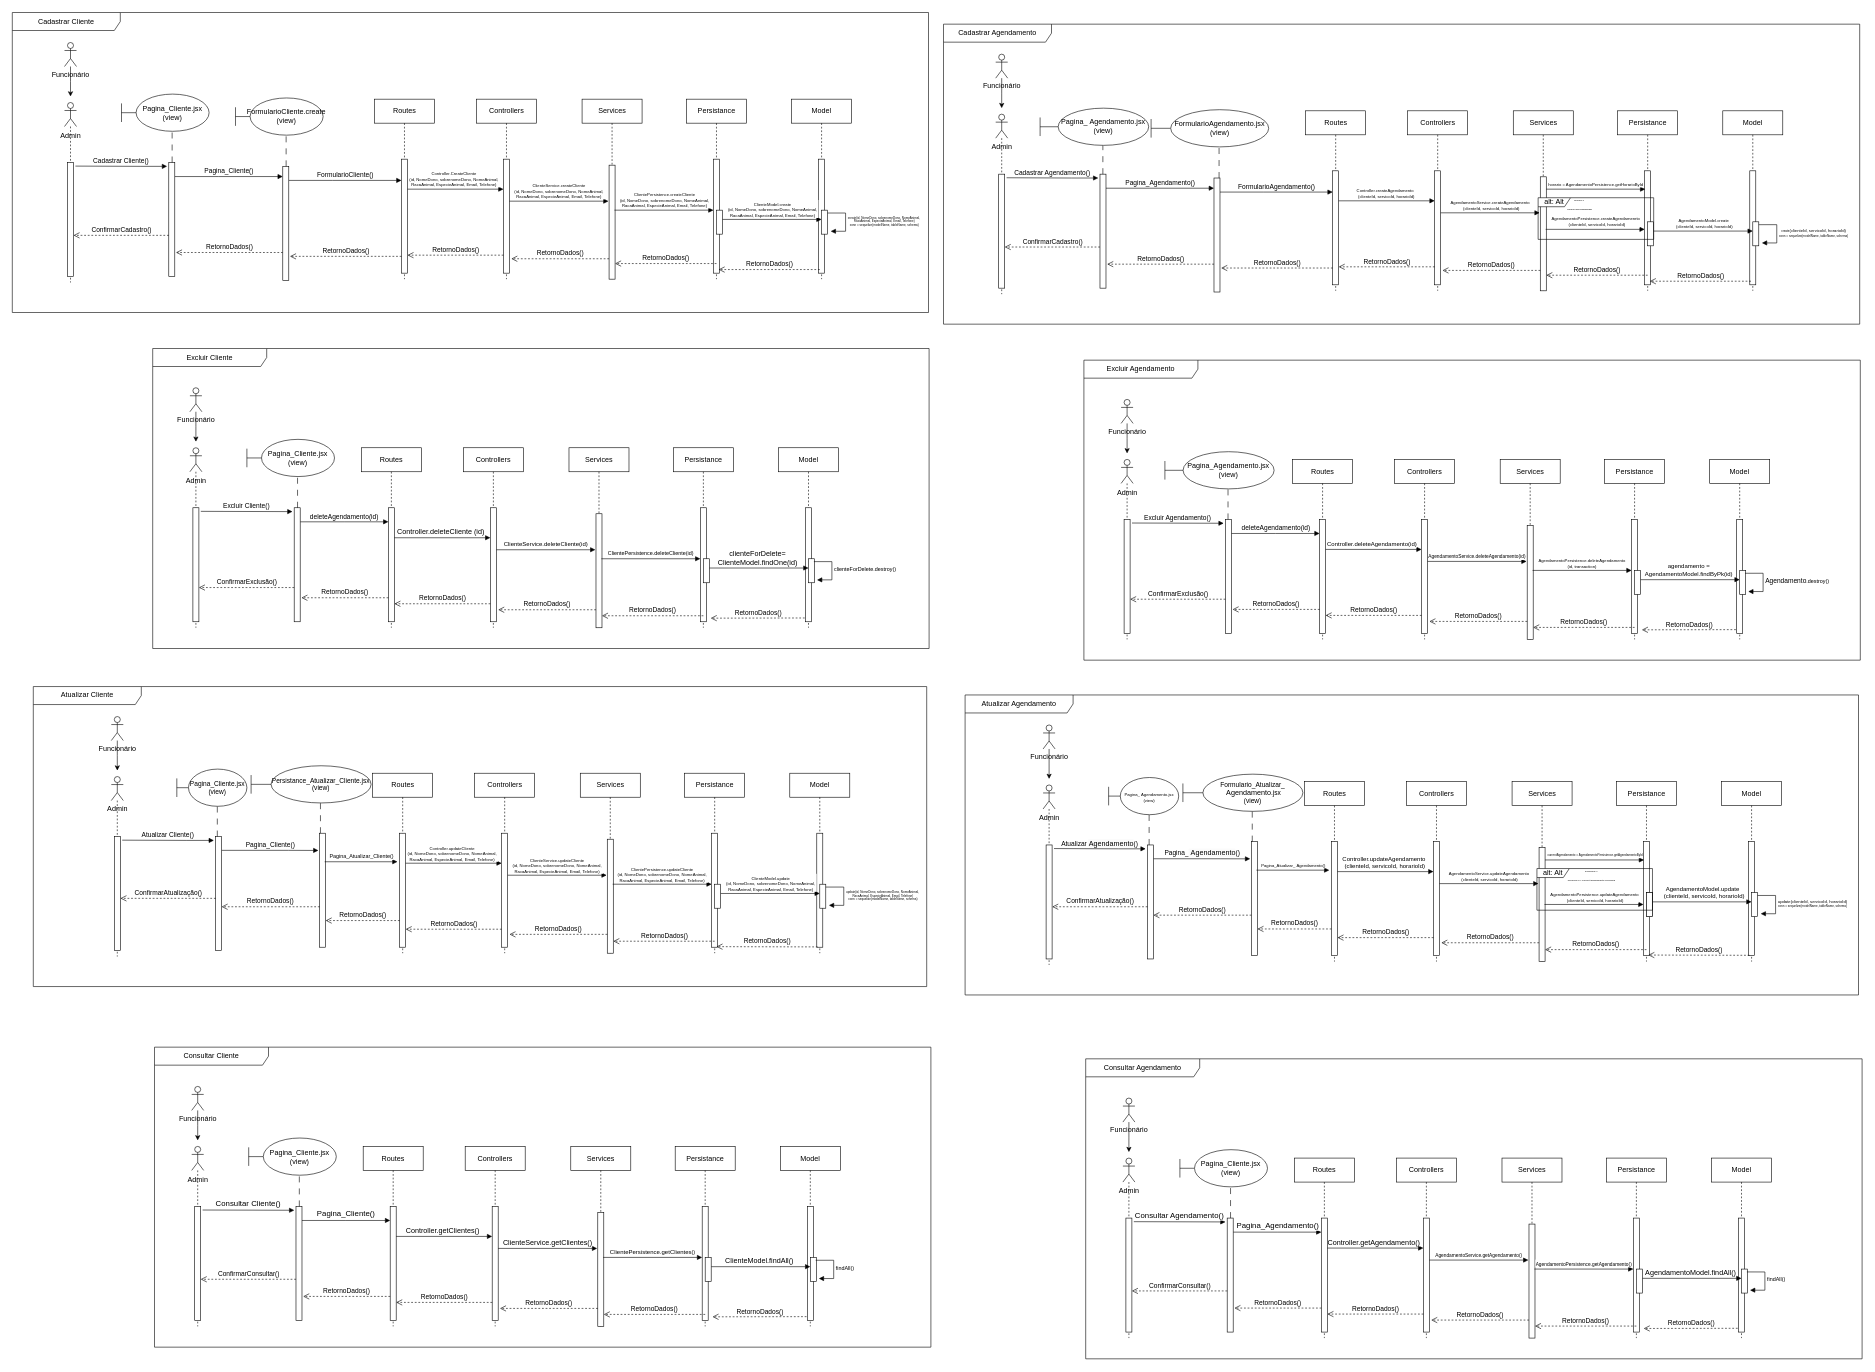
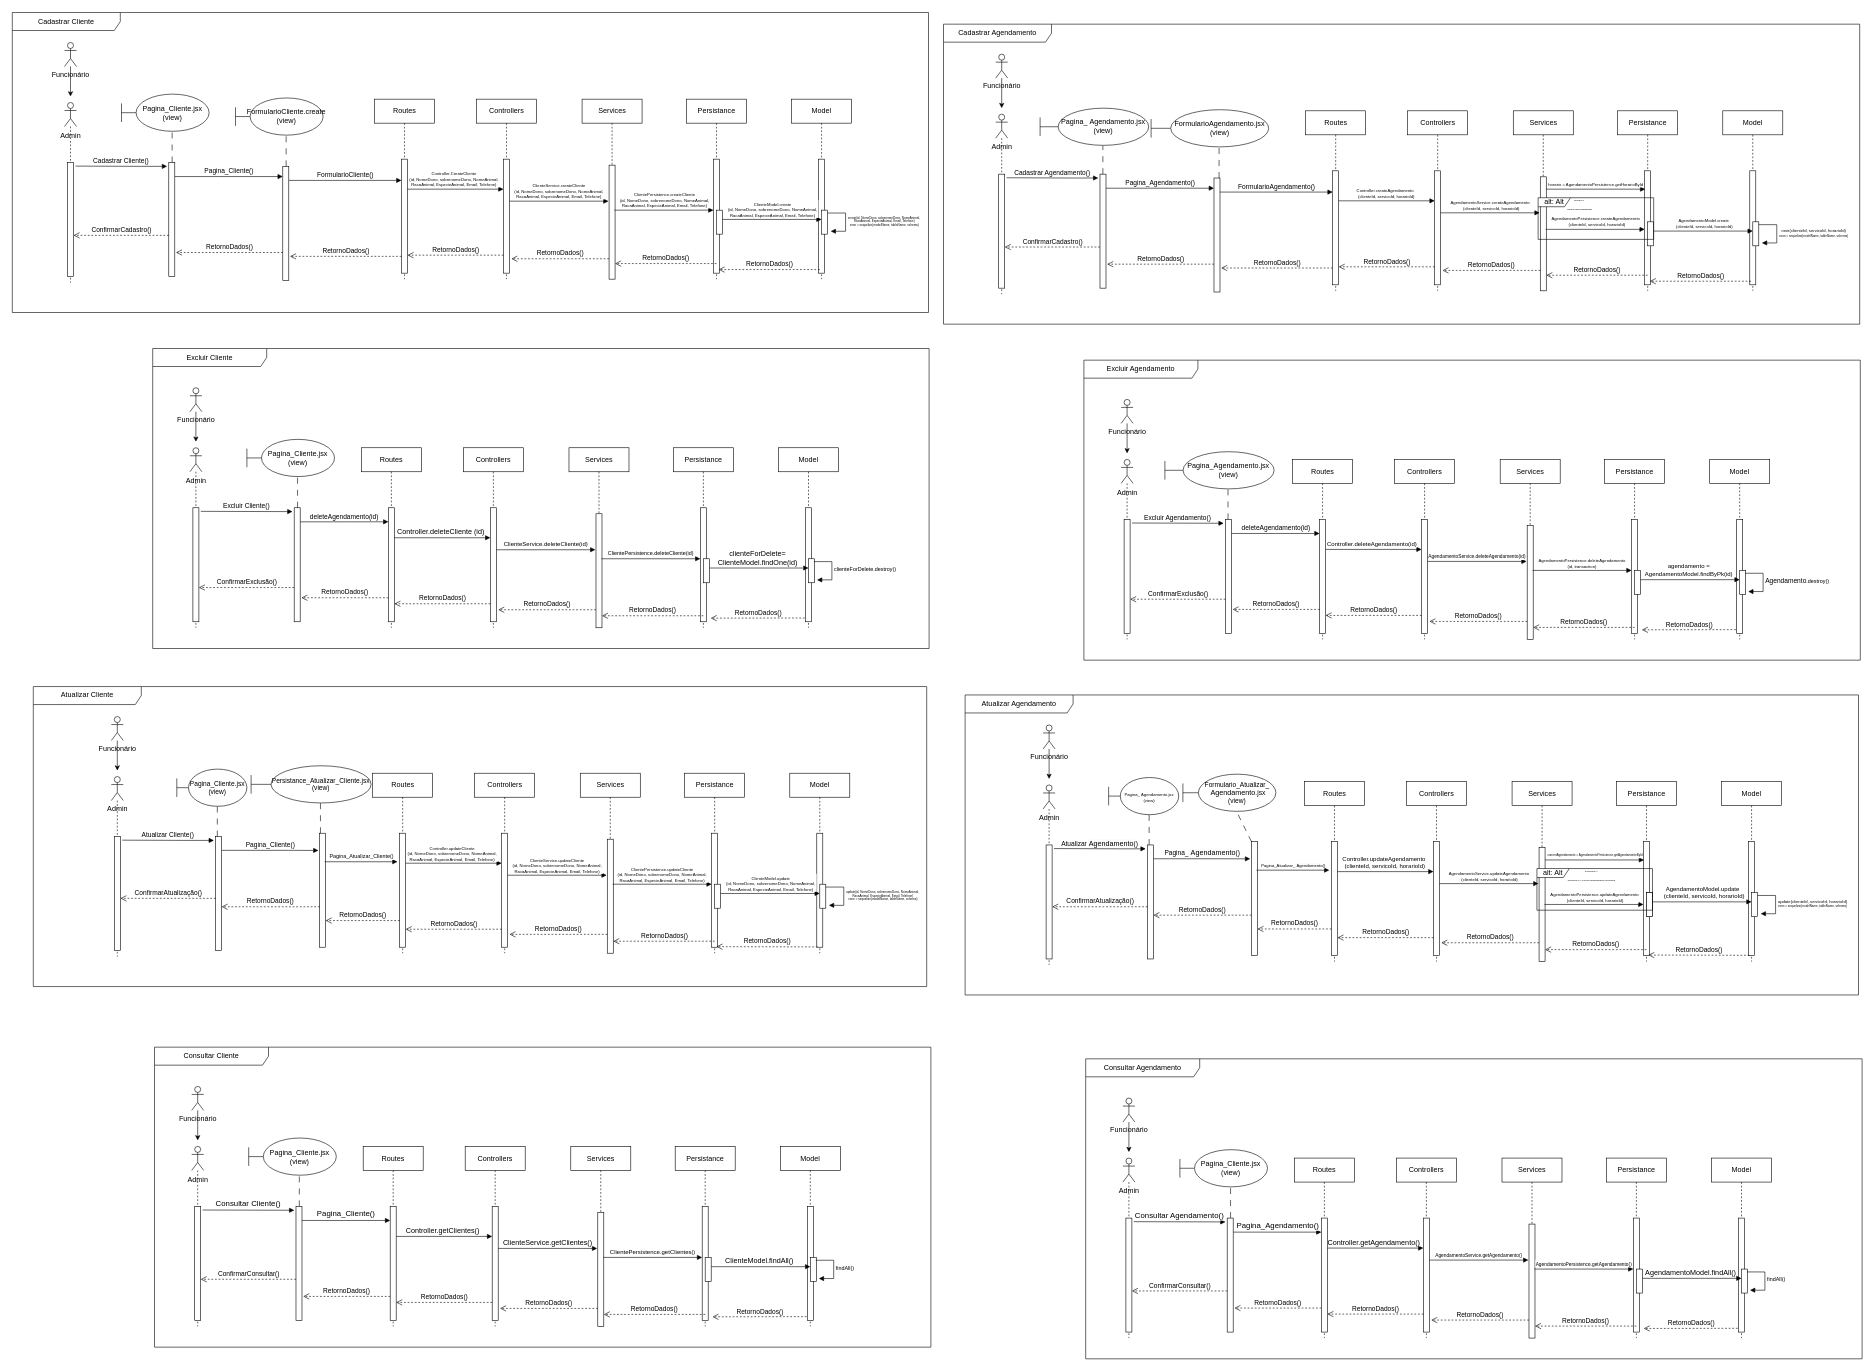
- <mxCell id="292" value="&lt;font style=&quot;font-size: 11px;&quot;&gt;Formulario_Atualizar_&lt;/font&gt;&lt;div&gt;&lt;font style=&quot;font-size: 11px;&quot;&gt;&lt;span style=&quot;font-size: 12px;&quot;&gt;&amp;nbsp;Agendamento&lt;/span&gt;.jsx&lt;/font&gt;&lt;div style=&quot;font-size: 11px;&quot;&gt;&lt;font style=&quot;font-size: 11px;&quot;&gt;(view)&lt;/font&gt;&lt;/div&gt;&lt;/div&gt;" style="shape=umlBoundary;whiteSpace=wrap;html=1;" vertex="1" parent="1"><mxGeometry x="1971" y="1289.43" width="200" height="62" as="geometry" /></mxCell>
+ <mxCell id="292" value="&lt;font style=&quot;font-size: 11px;&quot;&gt;Formulario_Atualizar_&lt;/font&gt;&lt;div&gt;&lt;font style=&quot;font-size: 11px;&quot;&gt;&lt;span style=&quot;font-size: 12px;&quot;&gt;&amp;nbsp;Agendamento&lt;/span&gt;.jsx&lt;/font&gt;&lt;div style=&quot;font-size: 11px;&quot;&gt;&lt;font style=&quot;font-size: 11px;&quot;&gt;(view)&lt;/font&gt;&lt;/div&gt;&lt;/div&gt;" style="shape=umlBoundary;whiteSpace=wrap;html=1;" vertex="1" parent="1"><mxGeometry x="1971" y="1289.43" width="155" height="62" as="geometry" /></mxCell>
